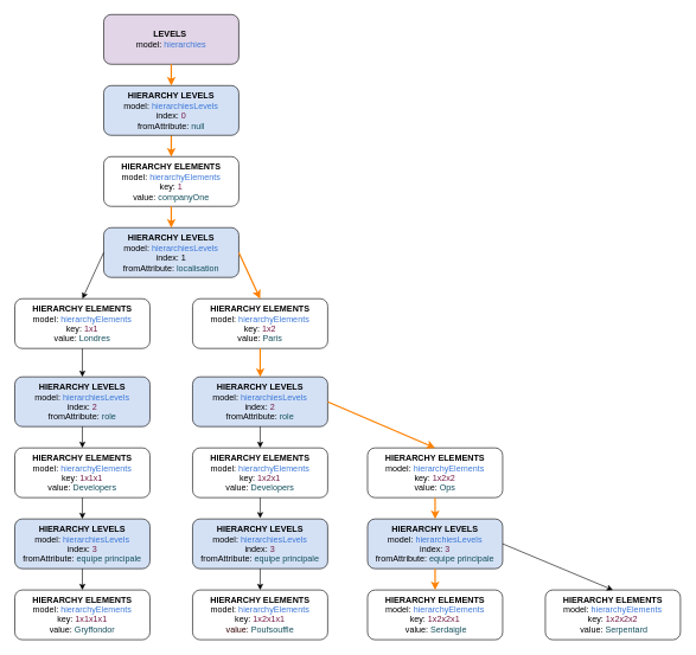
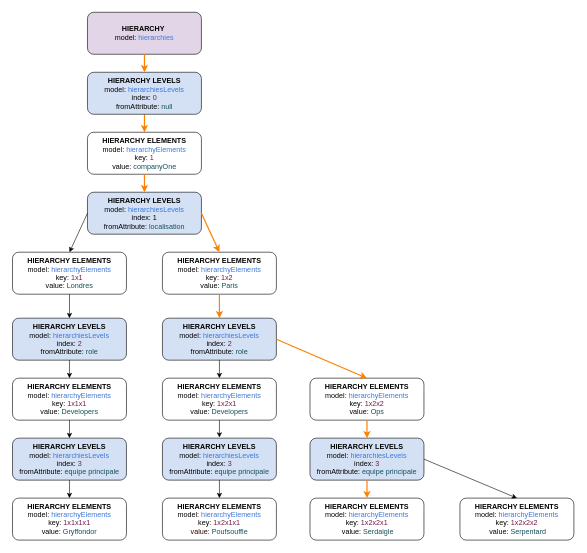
- <mxCell id="2" value="&lt;span style=&quot;font-family: &amp;#34;arial&amp;#34; ; white-space: normal ; font-weight: bold ; line-height: 14px&quot;&gt;LEVELS&lt;/span&gt;&lt;span style=&quot;font-family: &amp;#34;arial&amp;#34; ; white-space: normal&quot;&gt;&amp;nbsp;&lt;br&gt;&lt;/span&gt;&lt;span style=&quot;font-family: &amp;#34;arial&amp;#34; ; white-space: normal&quot;&gt;model:&amp;nbsp;&lt;/span&gt;&lt;span style=&quot;font-family: &amp;#34;arial&amp;#34; ; white-space: normal ; color: rgb(60 , 120 , 216) ; line-height: 14px&quot;&gt;hierarchies&lt;/span&gt;" style="rounded=1;whiteSpace=wrap;html=1;fillColor=#E1D5E7;" vertex="1" parent="1"><mxGeometry x="145" y="20" width="190" height="70" as="geometry" /></mxCell>
+ <mxCell id="2" value="&lt;span style=&quot;font-family: &amp;#34;arial&amp;#34; ; white-space: normal ; font-weight: bold ; line-height: 14px&quot;&gt;HIERARCHY&lt;/span&gt;&lt;span style=&quot;font-family: &amp;#34;arial&amp;#34; ; white-space: normal&quot;&gt;&amp;nbsp;&lt;br&gt;&lt;/span&gt;&lt;span style=&quot;font-family: &amp;#34;arial&amp;#34; ; white-space: normal&quot;&gt;model:&amp;nbsp;&lt;/span&gt;&lt;span style=&quot;font-family: &amp;#34;arial&amp;#34; ; white-space: normal ; color: rgb(60 , 120 , 216) ; line-height: 14px&quot;&gt;hierarchies&lt;/span&gt;" style="rounded=1;whiteSpace=wrap;html=1;fillColor=#E1D5E7;" vertex="1" parent="1"><mxGeometry x="145" y="20" width="190" height="70" as="geometry" /></mxCell>
